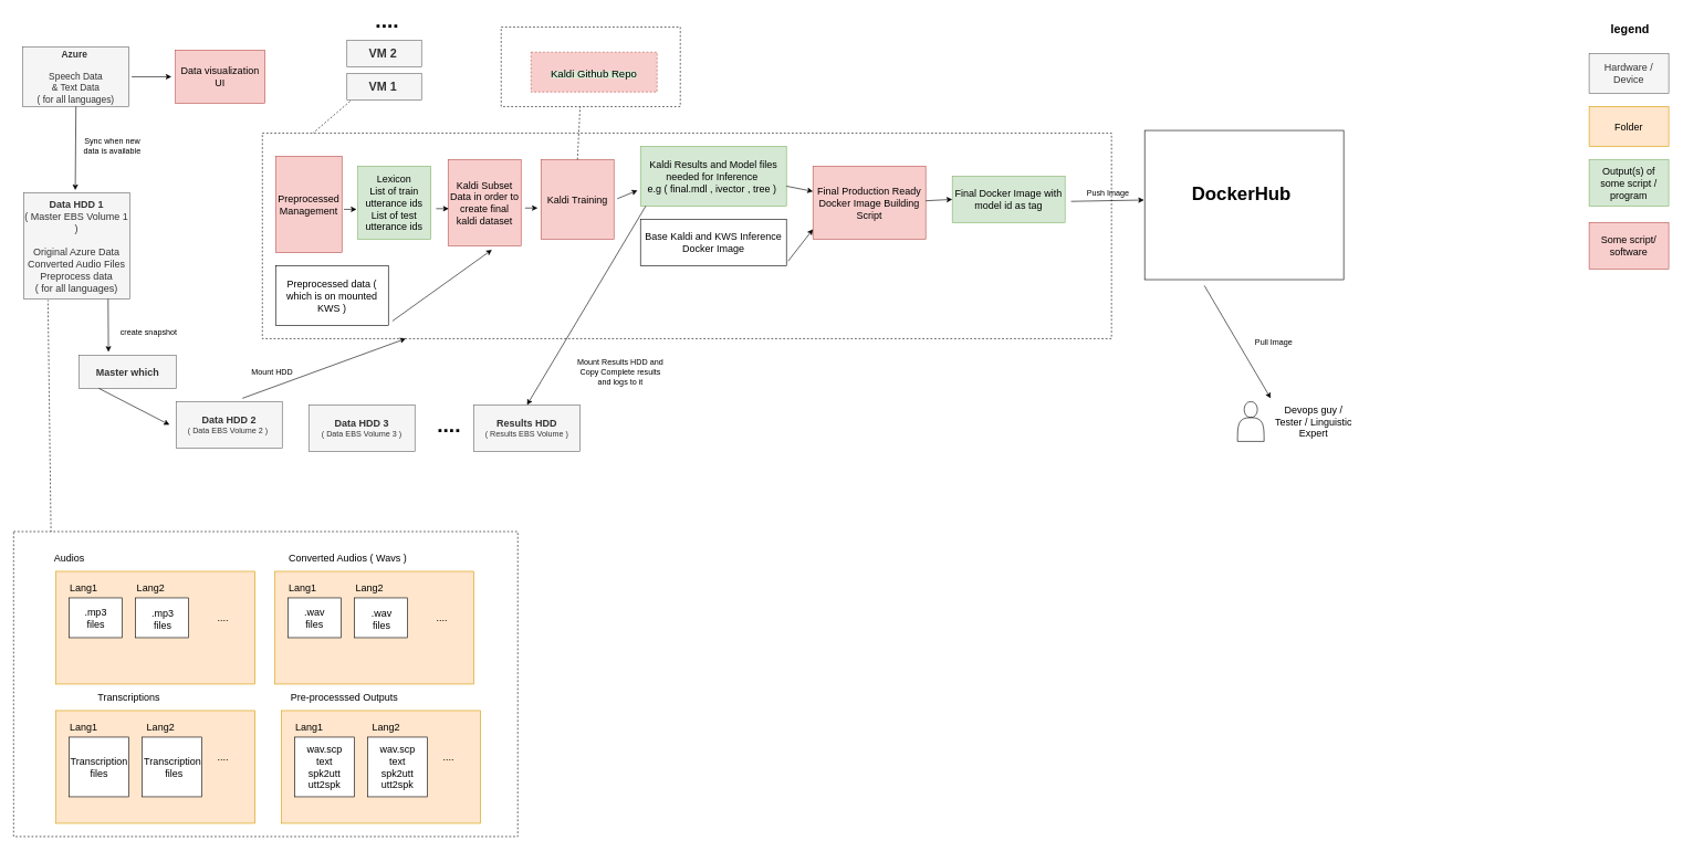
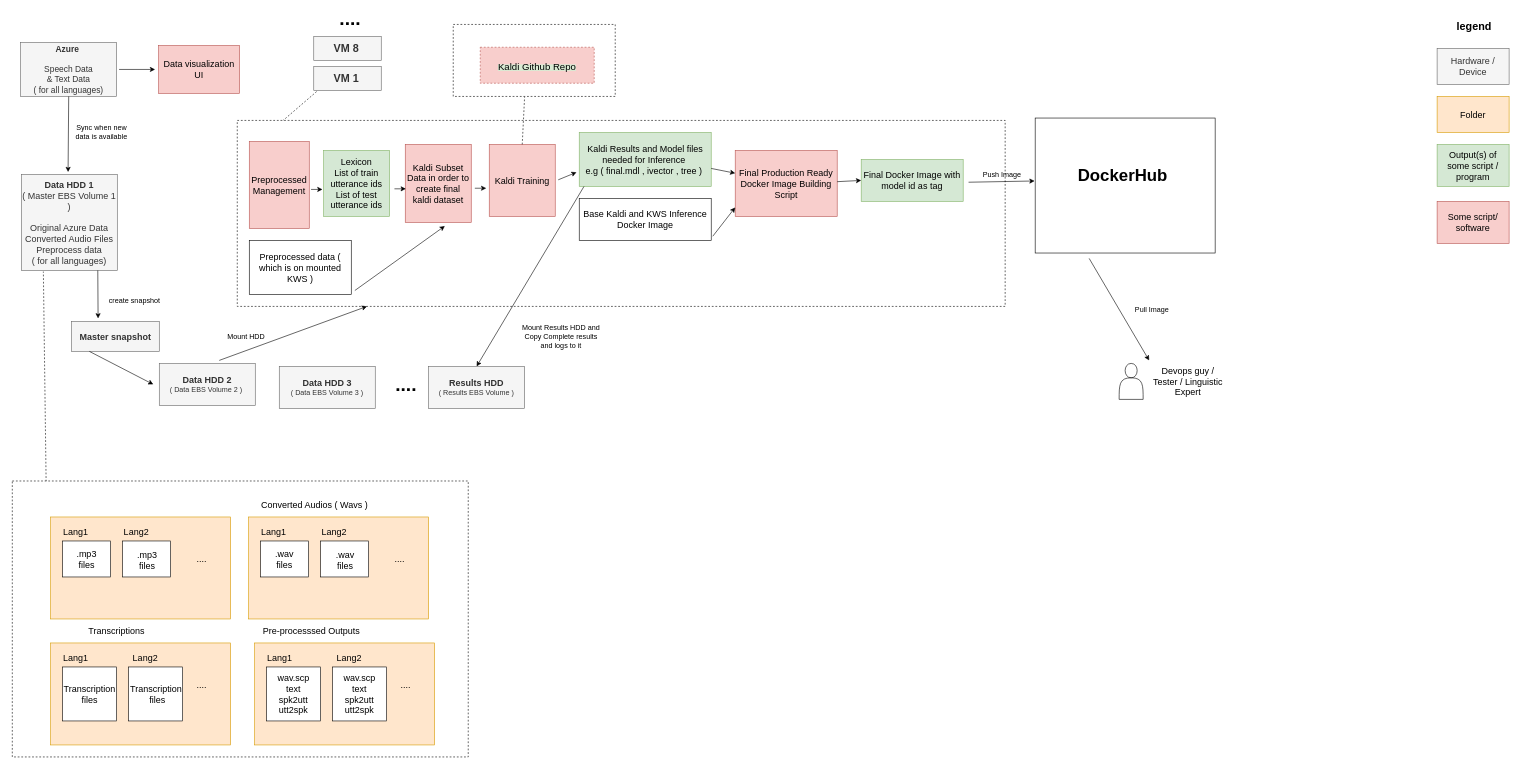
- <mxCell id="8" value="&lt;font style=&quot;font-size: 18px&quot;&gt;&lt;b&gt;VM 2&amp;nbsp;&lt;/b&gt;&lt;br&gt;&lt;/font&gt;" style="rounded=0;whiteSpace=wrap;html=1;fillColor=#f5f5f5;strokeColor=#666666;fontColor=#333333;" parent="1" vertex="1"><mxGeometry x="522.5" y="60" width="112.5" height="40" as="geometry" /></mxCell>
+ <mxCell id="8" value="&lt;font style=&quot;font-size: 18px&quot;&gt;&lt;b&gt;VM 8&amp;nbsp;&lt;/b&gt;&lt;br&gt;&lt;/font&gt;" style="rounded=0;whiteSpace=wrap;html=1;fillColor=#f5f5f5;strokeColor=#666666;fontColor=#333333;" parent="1" vertex="1"><mxGeometry x="522.5" y="60" width="112.5" height="40" as="geometry" /></mxCell>
- <mxCell id="91" value="&lt;font&gt;&lt;span style=&quot;font-size: 15px&quot;&gt;&lt;b&gt;Master which&lt;/b&gt;&lt;/span&gt;&lt;br&gt;&lt;/font&gt;" style="rounded=0;whiteSpace=wrap;html=1;fillColor=#f5f5f5;strokeColor=#666666;fontColor=#333333;" vertex="1" parent="1"><mxGeometry x="119" y="535" width="146" height="50" as="geometry" /></mxCell>
+ <mxCell id="91" value="&lt;font&gt;&lt;span style=&quot;font-size: 15px&quot;&gt;&lt;b&gt;Master snapshot&lt;/b&gt;&lt;/span&gt;&lt;br&gt;&lt;/font&gt;" style="rounded=0;whiteSpace=wrap;html=1;fillColor=#f5f5f5;strokeColor=#666666;fontColor=#333333;" vertex="1" parent="1"><mxGeometry x="119" y="535" width="146" height="50" as="geometry" /></mxCell>
- <mxCell id="39" value="Audios" style="text;html=1;strokeColor=none;fillColor=none;align=center;verticalAlign=middle;whiteSpace=wrap;rounded=0;fontSize=15;fontColor=#000000;" parent="1" vertex="1"><mxGeometry x="84" y="831" width="40" height="20" as="geometry" /></mxCell>
